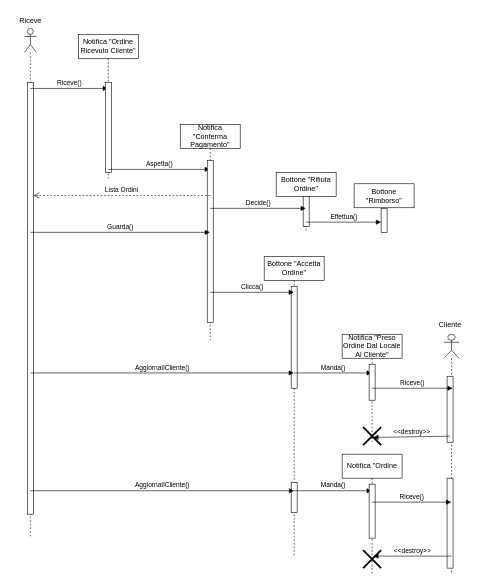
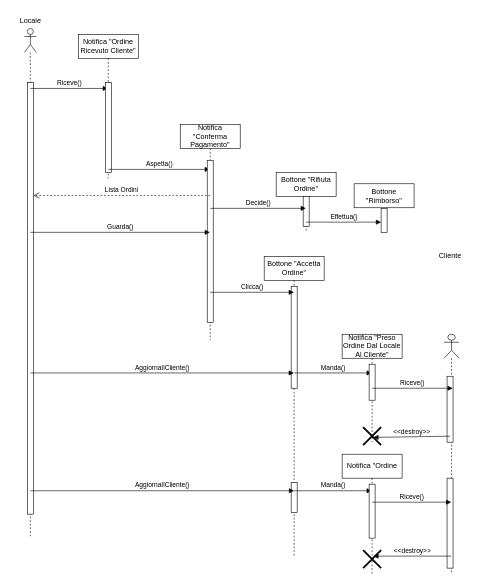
- <mxCell id="4" value="Riceve" style="text;html=1;align=center;verticalAlign=middle;resizable=0;points=[];autosize=1;strokeColor=none;fillColor=none;" parent="1" vertex="1"><mxGeometry x="20" y="20" width="60" height="30" as="geometry" /></mxCell>
+ <mxCell id="4" value="Locale" style="text;html=1;align=center;verticalAlign=middle;resizable=0;points=[];autosize=1;strokeColor=none;fillColor=none;" parent="1" vertex="1"><mxGeometry x="20" y="20" width="60" height="30" as="geometry" /></mxCell>
- <mxCell id="28" value="Cliente" style="text;html=1;align=center;verticalAlign=middle;resizable=0;points=[];autosize=1;strokeColor=none;fillColor=none;" parent="1" vertex="1"><mxGeometry x="720" y="527" width="60" height="30" as="geometry" /></mxCell>
+ <mxCell id="28" value="Cliente" style="text;html=1;align=center;verticalAlign=middle;resizable=0;points=[];autosize=1;strokeColor=none;fillColor=none;" parent="1" vertex="1"><mxGeometry x="720" y="412" width="60" height="30" as="geometry" /></mxCell>
